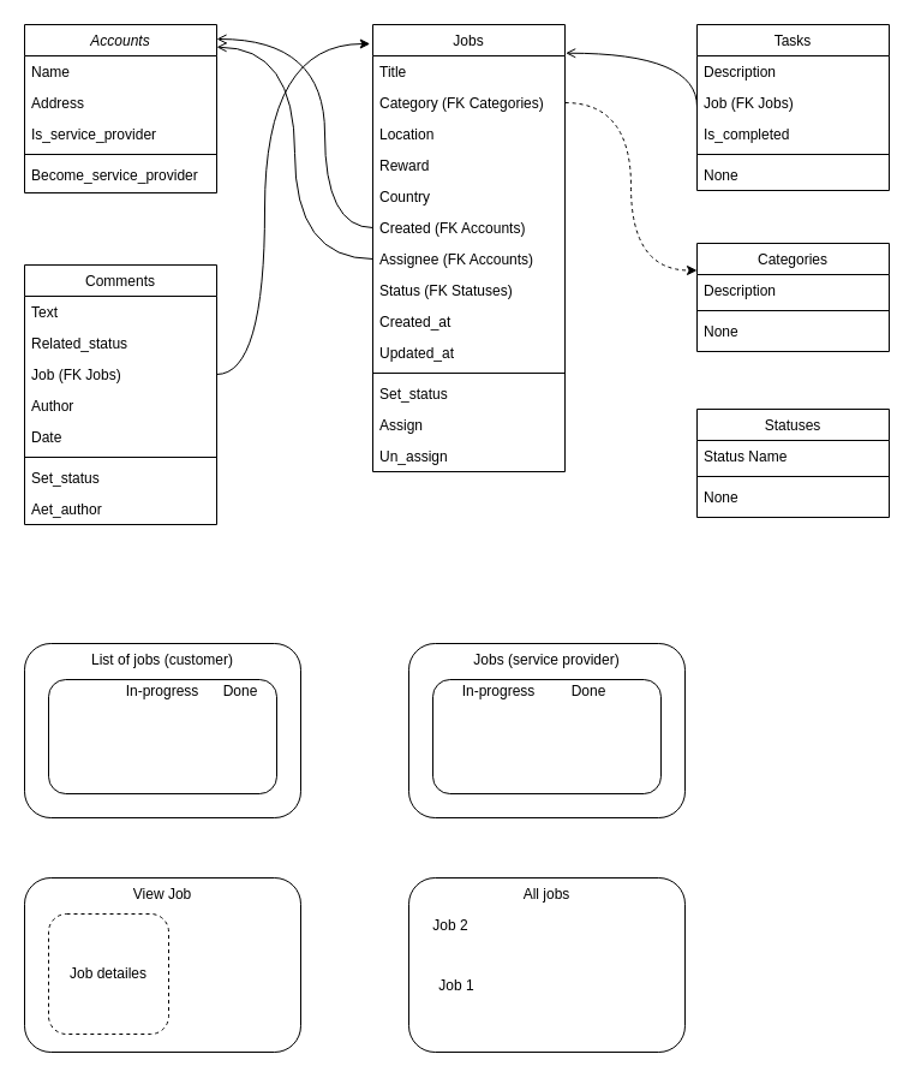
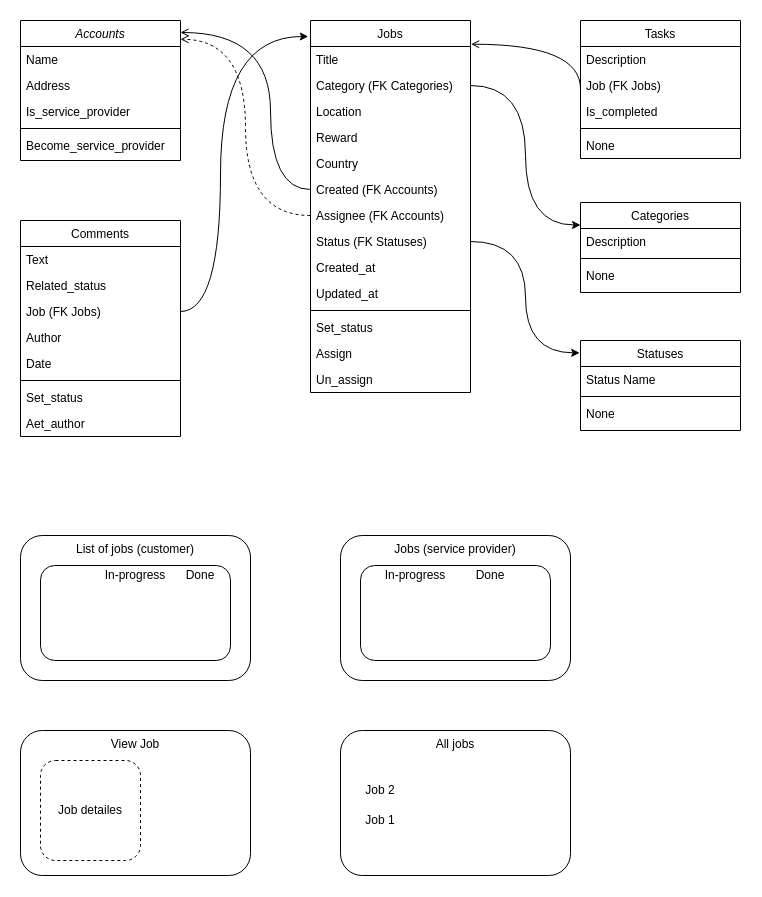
- <mxCell id="3" value="" style="endArrow=open;shadow=0;strokeWidth=1;rounded=0;endFill=1;elbow=vertical;exitX=0;exitY=0.5;exitDx=0;exitDy=0;entryX=1;entryY=0.134;entryDx=0;entryDy=0;entryPerimeter=0;edgeStyle=orthogonalEdgeStyle;curved=1;" edge="1" parent="1" source="19" target="6"><mxGeometry x="0.5" y="41" relative="1" as="geometry"><mxPoint x="289.84" y="378.71" as="sourcePoint" /><mxPoint x="200" y="52" as="targetPoint" /><mxPoint x="-40" y="32" as="offset" /></mxGeometry></mxCell>
+ <mxCell id="3" value="" style="endArrow=open;shadow=0;strokeWidth=1;rounded=0;endFill=1;elbow=vertical;exitX=0;exitY=0.5;exitDx=0;exitDy=0;entryX=1;entryY=0.134;entryDx=0;entryDy=0;entryPerimeter=0;edgeStyle=orthogonalEdgeStyle;curved=1;dashed=1;" edge="1" parent="1" source="19" target="6"><mxGeometry x="0.5" y="41" relative="1" as="geometry"><mxPoint x="289.84" y="378.71" as="sourcePoint" /><mxPoint x="200" y="52" as="targetPoint" /><mxPoint x="-40" y="32" as="offset" /></mxGeometry></mxCell>
- <mxCell id="4" value="" style="endArrow=classic;html=1;exitX=1;exitY=0.5;exitDx=0;exitDy=0;entryX=0;entryY=0.25;entryDx=0;entryDy=0;edgeStyle=orthogonalEdgeStyle;curved=1;dashed=1;" edge="1" parent="1" source="14" target="34"><mxGeometry width="50" height="50" relative="1" as="geometry"><mxPoint x="580" y="372" as="sourcePoint" /><mxPoint x="630" y="322" as="targetPoint" /></mxGeometry></mxCell>
+ <mxCell id="4" value="" style="endArrow=classic;html=1;exitX=1;exitY=0.5;exitDx=0;exitDy=0;entryX=0;entryY=0.25;entryDx=0;entryDy=0;edgeStyle=orthogonalEdgeStyle;curved=1;" edge="1" parent="1" source="14" target="34"><mxGeometry width="50" height="50" relative="1" as="geometry"><mxPoint x="580" y="372" as="sourcePoint" /><mxPoint x="630" y="322" as="targetPoint" /></mxGeometry></mxCell>
+ <mxCell id="5" value="" style="endArrow=classic;html=1;exitX=1;exitY=0.5;exitDx=0;exitDy=0;entryX=-0.005;entryY=0.137;entryDx=0;entryDy=0;entryPerimeter=0;edgeStyle=orthogonalEdgeStyle;curved=1;" edge="1" parent="1" source="20" target="38"><mxGeometry width="50" height="50" relative="1" as="geometry"><mxPoint x="420" y="442" as="sourcePoint" /><mxPoint x="470" y="392" as="targetPoint" /></mxGeometry></mxCell>
- <mxCell id="64" value="Job 2" style="text;html=1;strokeColor=none;fillColor=none;align=center;verticalAlign=middle;whiteSpace=wrap;rounded=0;" vertex="1" parent="1"><mxGeometry x="355" y="760" width="40" height="20" as="geometry" /></mxCell>
+ <mxCell id="64" value="Job 2" style="text;html=1;strokeColor=none;fillColor=none;align=center;verticalAlign=middle;whiteSpace=wrap;rounded=0;" vertex="1" parent="1"><mxGeometry x="360" y="780" width="40" height="20" as="geometry" /></mxCell>
